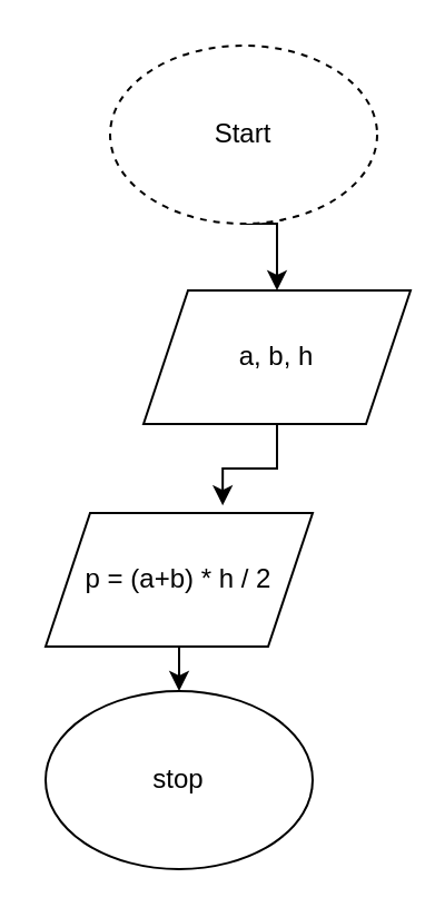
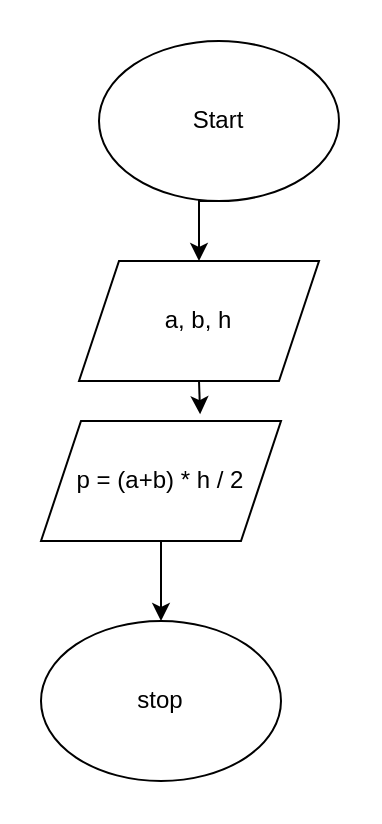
- <mxCell id="3" value="Start" style="ellipse;whiteSpace=wrap;html=1;dashed=1;" vertex="1" parent="1"><mxGeometry x="49" y="20" width="120" height="80" as="geometry" /></mxCell>
+ <mxCell id="3" value="Start" style="ellipse;whiteSpace=wrap;html=1;" vertex="1" parent="1"><mxGeometry x="49" y="20" width="120" height="80" as="geometry" /></mxCell>
- <mxCell id="5" value="a, b, h" style="shape=parallelogram;perimeter=parallelogramPerimeter;whiteSpace=wrap;html=1;fixedSize=1;" vertex="1" parent="1"><mxGeometry x="64" y="130" width="120" height="60" as="geometry" /></mxCell>
+ <mxCell id="5" value="a, b, h" style="shape=parallelogram;perimeter=parallelogramPerimeter;whiteSpace=wrap;html=1;fixedSize=1;" vertex="1" parent="1"><mxGeometry x="39" y="130" width="120" height="60" as="geometry" /></mxCell>
- <mxCell id="7" value="p = (a+b) * h / 2" style="shape=parallelogram;perimeter=parallelogramPerimeter;whiteSpace=wrap;html=1;fixedSize=1;" vertex="1" parent="1"><mxGeometry x="20" y="230" width="120" height="60" as="geometry" /></mxCell>
+ <mxCell id="7" value="p = (a+b) * h / 2" style="shape=parallelogram;perimeter=parallelogramPerimeter;whiteSpace=wrap;html=1;fixedSize=1;" vertex="1" parent="1"><mxGeometry x="20" y="210" width="120" height="60" as="geometry" /></mxCell>
